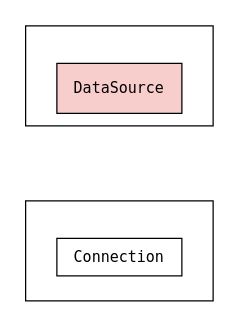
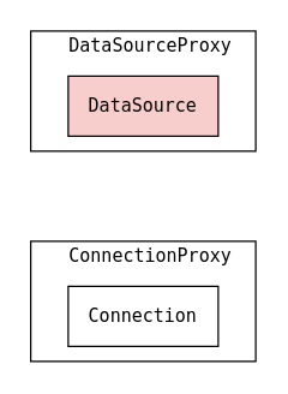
+ <mxCell id="4" value="&lt;pre&gt;DataSourceProxy&lt;/pre&gt;" style="text;html=1;strokeColor=none;fillColor=none;align=center;verticalAlign=middle;whiteSpace=wrap;rounded=0;hachureGap=4;pointerEvents=0;" vertex="1" parent="1"><mxGeometry x="30" y="20" width="140" height="20" as="geometry" /></mxCell>
+ <mxCell id="7" value="&lt;pre&gt;ConnectionProxy&lt;/pre&gt;" style="text;html=1;strokeColor=none;fillColor=none;align=center;verticalAlign=middle;whiteSpace=wrap;rounded=0;hachureGap=4;pointerEvents=0;" vertex="1" parent="1"><mxGeometry x="30" y="160" width="140" height="20" as="geometry" /></mxCell>
- <mxCell id="6" value="&lt;pre&gt;&lt;pre&gt;Connection&lt;/pre&gt;&lt;/pre&gt;" style="rounded=0;whiteSpace=wrap;html=1;hachureGap=4;pointerEvents=0;" vertex="1" parent="1"><mxGeometry x="45" y="190" width="100" height="30" as="geometry" /></mxCell>
+ <mxCell id="6" value="&lt;pre&gt;&lt;pre&gt;Connection&lt;/pre&gt;&lt;/pre&gt;" style="rounded=0;whiteSpace=wrap;html=1;hachureGap=4;pointerEvents=0;" vertex="1" parent="1"><mxGeometry x="45" y="190" width="100" height="40" as="geometry" /></mxCell>
